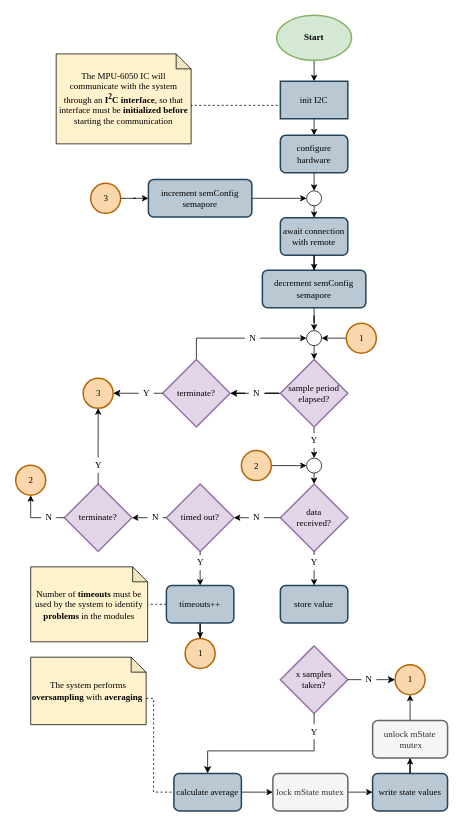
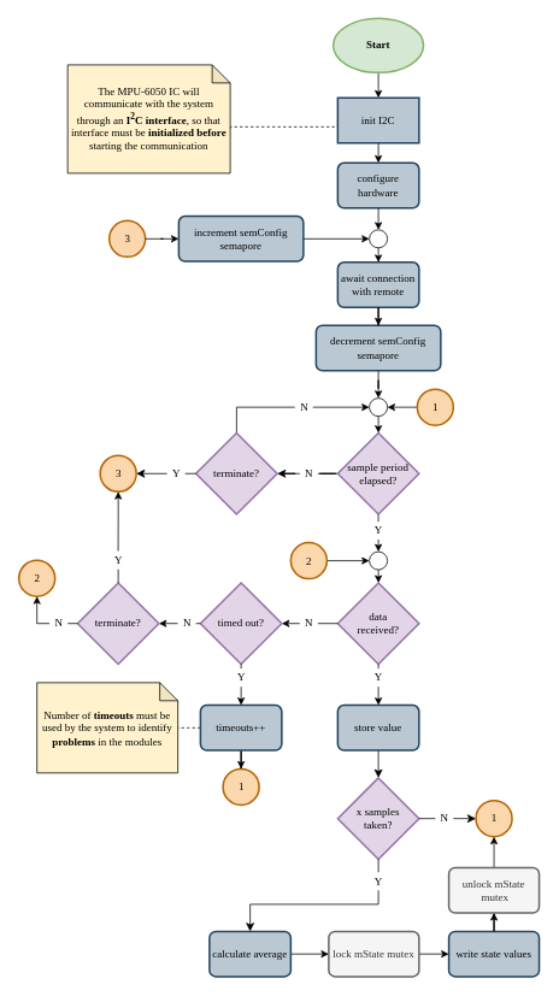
+ <mxCell id="56" style="edgeStyle=orthogonalEdgeStyle;rounded=0;orthogonalLoop=1;jettySize=auto;html=1;exitX=0.5;exitY=1;exitDx=0;exitDy=0;entryX=0.5;entryY=0;entryDx=0;entryDy=0;entryPerimeter=0;startArrow=none;startFill=0;endArrow=classic;endFill=1;endSize=7;fontFamily=Consolas;" parent="1" source="57" target="63" edge="1"><mxGeometry relative="1" as="geometry" /></mxCell>
- <mxCell id="11" value="The system performs &lt;b&gt;oversampling &lt;/b&gt;with &lt;b&gt;averaging&amp;nbsp;&lt;/b&gt;" style="shape=note;html=1;backgroundOutline=1;darkOpacity=0.05;size=20;fillColor=#fff2cc;strokeColor=#000000;whiteSpace=wrap;fontFamily=Consolas;" parent="1" vertex="1"><mxGeometry x="40" y="876" width="154" height="90" as="geometry" /></mxCell>
- <mxCell id="10" style="edgeStyle=orthogonalEdgeStyle;rounded=0;orthogonalLoop=1;jettySize=auto;html=1;dashed=1;endArrow=none;endFill=0;exitX=0;exitY=0;exitDx=154;exitDy=55;exitPerimeter=0;entryX=0;entryY=0.5;entryDx=0;entryDy=0;fontFamily=Consolas;" parent="1" source="11" target="60" edge="1"><mxGeometry relative="1" as="geometry"><Array as="points"><mxPoint x="204" y="931" /><mxPoint x="204" y="1056" /></Array></mxGeometry></mxCell>
